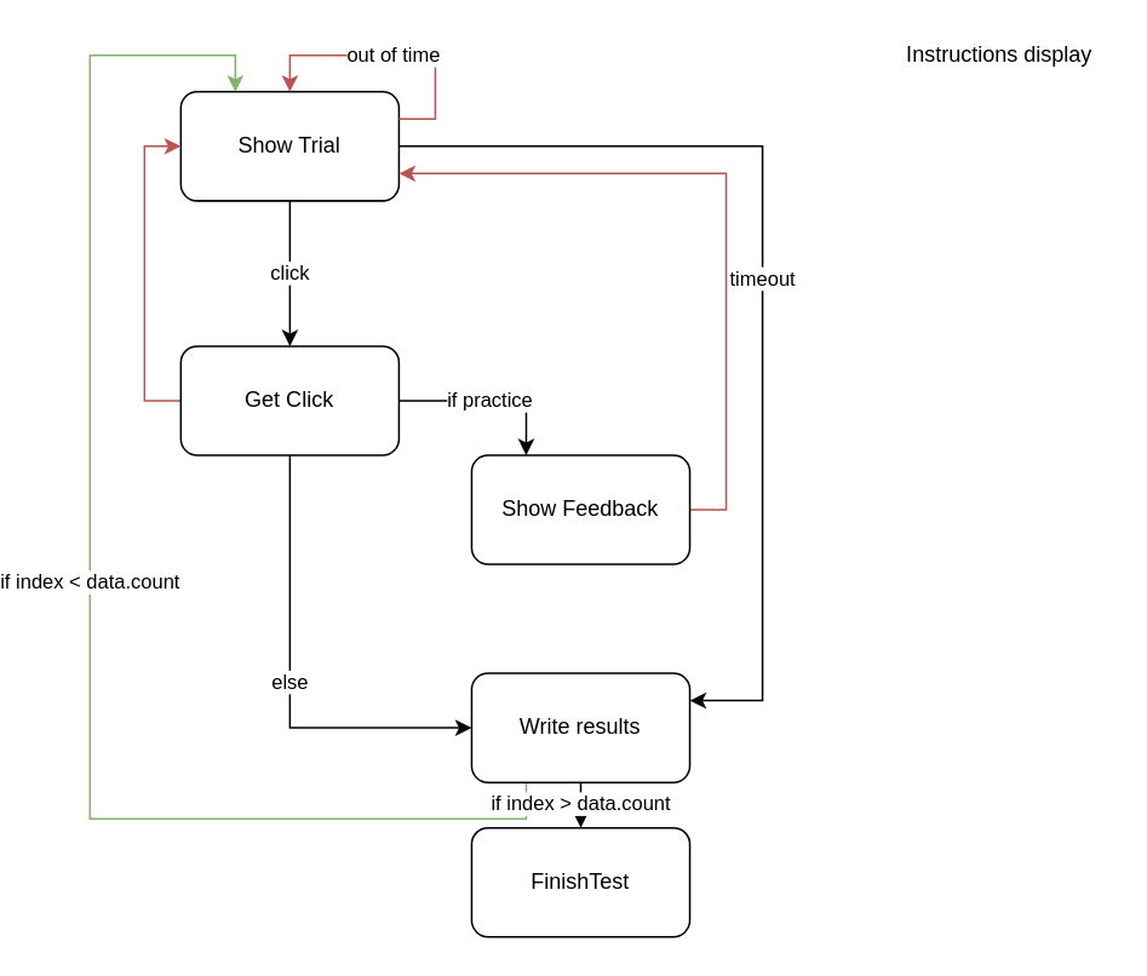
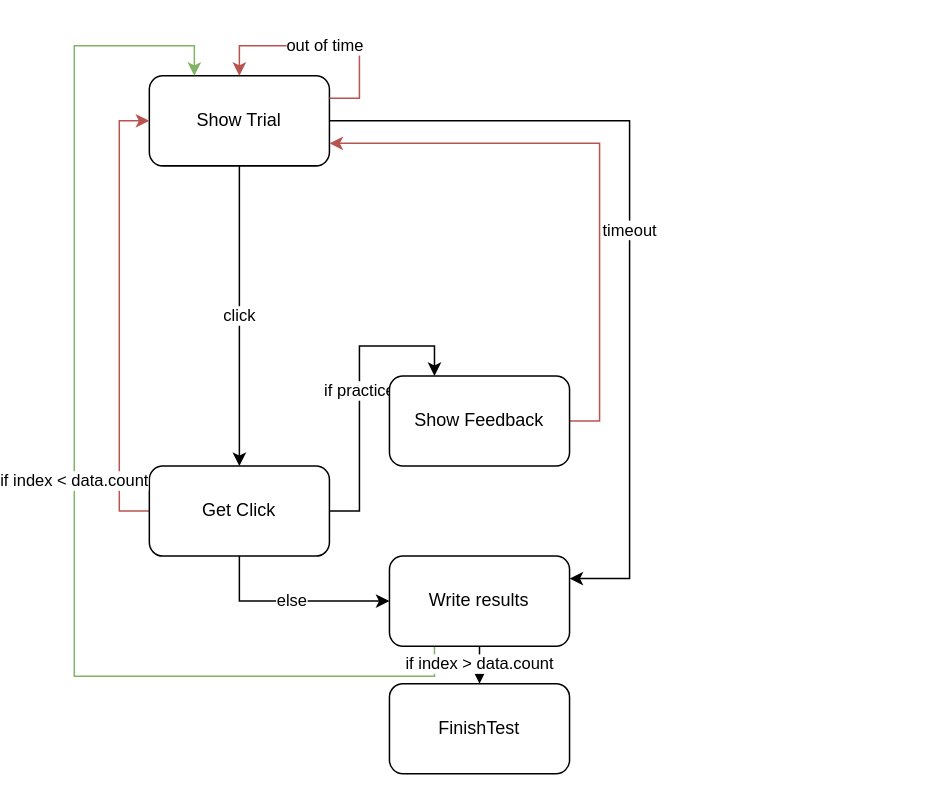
- <mxCell id="11" value="Instructions display" style="text;html=1;align=center;verticalAlign=middle;resizable=0;points=[];autosize=1;" vertex="1" parent="1"><mxGeometry x="460" y="20" width="120" height="20" as="geometry" /></mxCell>
- <mxCell id="8" value="Get Click" style="rounded=1;whiteSpace=wrap;html=1;" vertex="1" parent="1"><mxGeometry x="70" y="190" width="120" height="60" as="geometry" /></mxCell>
+ <mxCell id="8" value="Get Click" style="rounded=1;whiteSpace=wrap;html=1;" vertex="1" parent="1"><mxGeometry x="70" y="310" width="120" height="60" as="geometry" /></mxCell>
